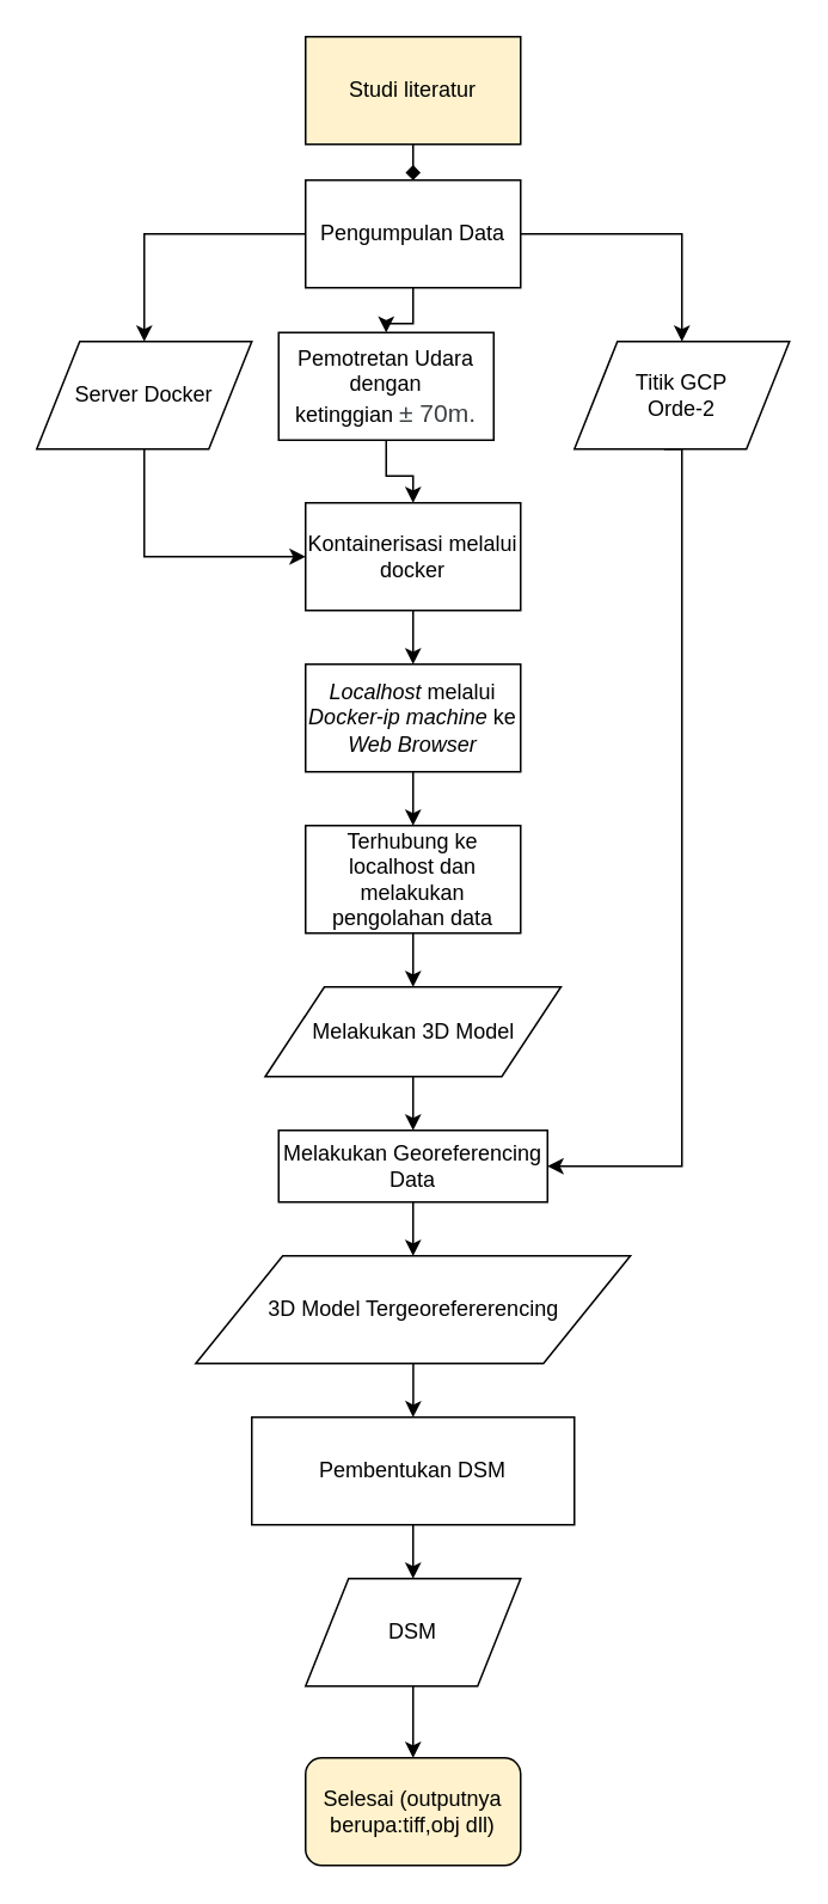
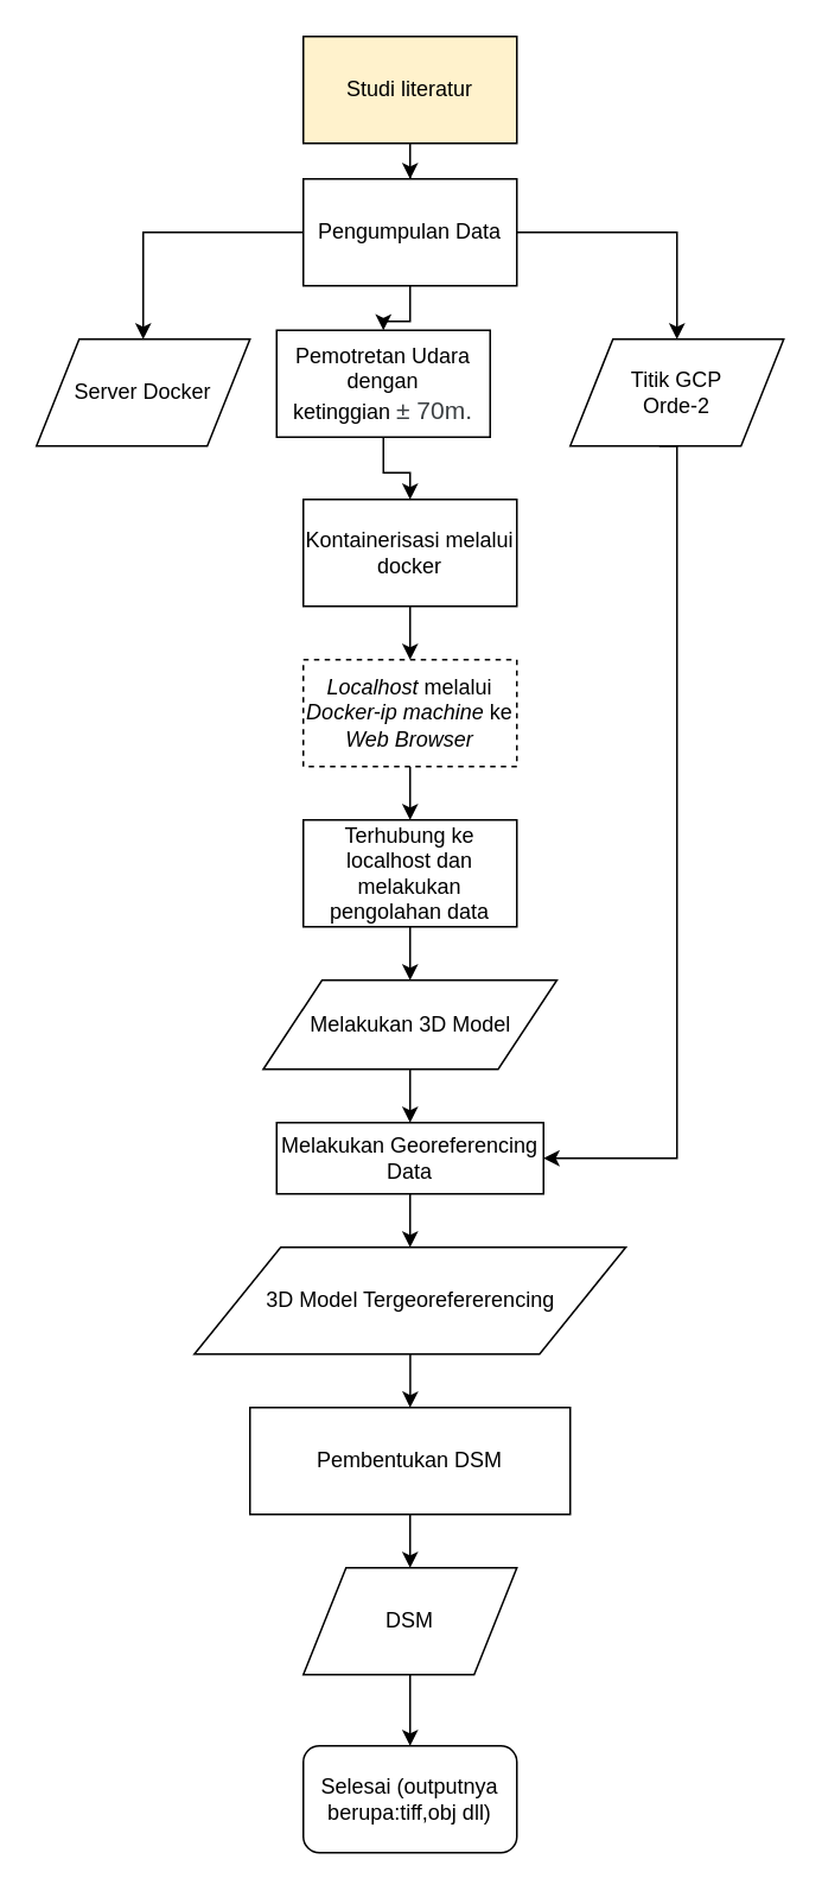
- <mxCell id="2" value="" style="edgeStyle=orthogonalEdgeStyle;rounded=0;orthogonalLoop=1;jettySize=auto;html=1;endArrow=diamond;" parent="1" source="3" target="7" edge="1"><mxGeometry relative="1" as="geometry" /></mxCell>
+ <mxCell id="2" value="" style="edgeStyle=orthogonalEdgeStyle;rounded=0;orthogonalLoop=1;jettySize=auto;html=1;" parent="1" source="3" target="7" edge="1"><mxGeometry relative="1" as="geometry" /></mxCell>
- <mxCell id="16" value="" style="edgeStyle=orthogonalEdgeStyle;rounded=0;orthogonalLoop=1;jettySize=auto;html=1;entryX=0;entryY=0.5;entryDx=0;entryDy=0;" parent="1" source="17" target="11" edge="1"><mxGeometry relative="1" as="geometry"><mxPoint x="100" y="320" as="targetPoint" /><Array as="points"><mxPoint x="80" y="310" /></Array></mxGeometry></mxCell>
- <mxCell id="13" value="&lt;i&gt;Localhost&lt;/i&gt; melalui &lt;i&gt;Docker-ip machine&lt;/i&gt; ke &lt;i&gt;Web Browser&lt;/i&gt;" style="rounded=0;whiteSpace=wrap;html=1;" parent="1" vertex="1"><mxGeometry x="170" y="370" width="120" height="60" as="geometry" /></mxCell>
+ <mxCell id="13" value="&lt;i&gt;Localhost&lt;/i&gt; melalui &lt;i&gt;Docker-ip machine&lt;/i&gt; ke &lt;i&gt;Web Browser&lt;/i&gt;" style="rounded=0;whiteSpace=wrap;html=1;dashed=1;" parent="1" vertex="1"><mxGeometry x="170" y="370" width="120" height="60" as="geometry" /></mxCell>
- <mxCell id="30" value="Selesai (outputnya berupa:tiff,obj dll)" style="rounded=1;whiteSpace=wrap;html=1;fillColor=#fff2cc;" parent="1" vertex="1"><mxGeometry x="170" y="980" width="120" height="60" as="geometry" /></mxCell>
+ <mxCell id="30" value="Selesai (outputnya berupa:tiff,obj dll)" style="rounded=1;whiteSpace=wrap;html=1;" parent="1" vertex="1"><mxGeometry x="170" y="980" width="120" height="60" as="geometry" /></mxCell>
